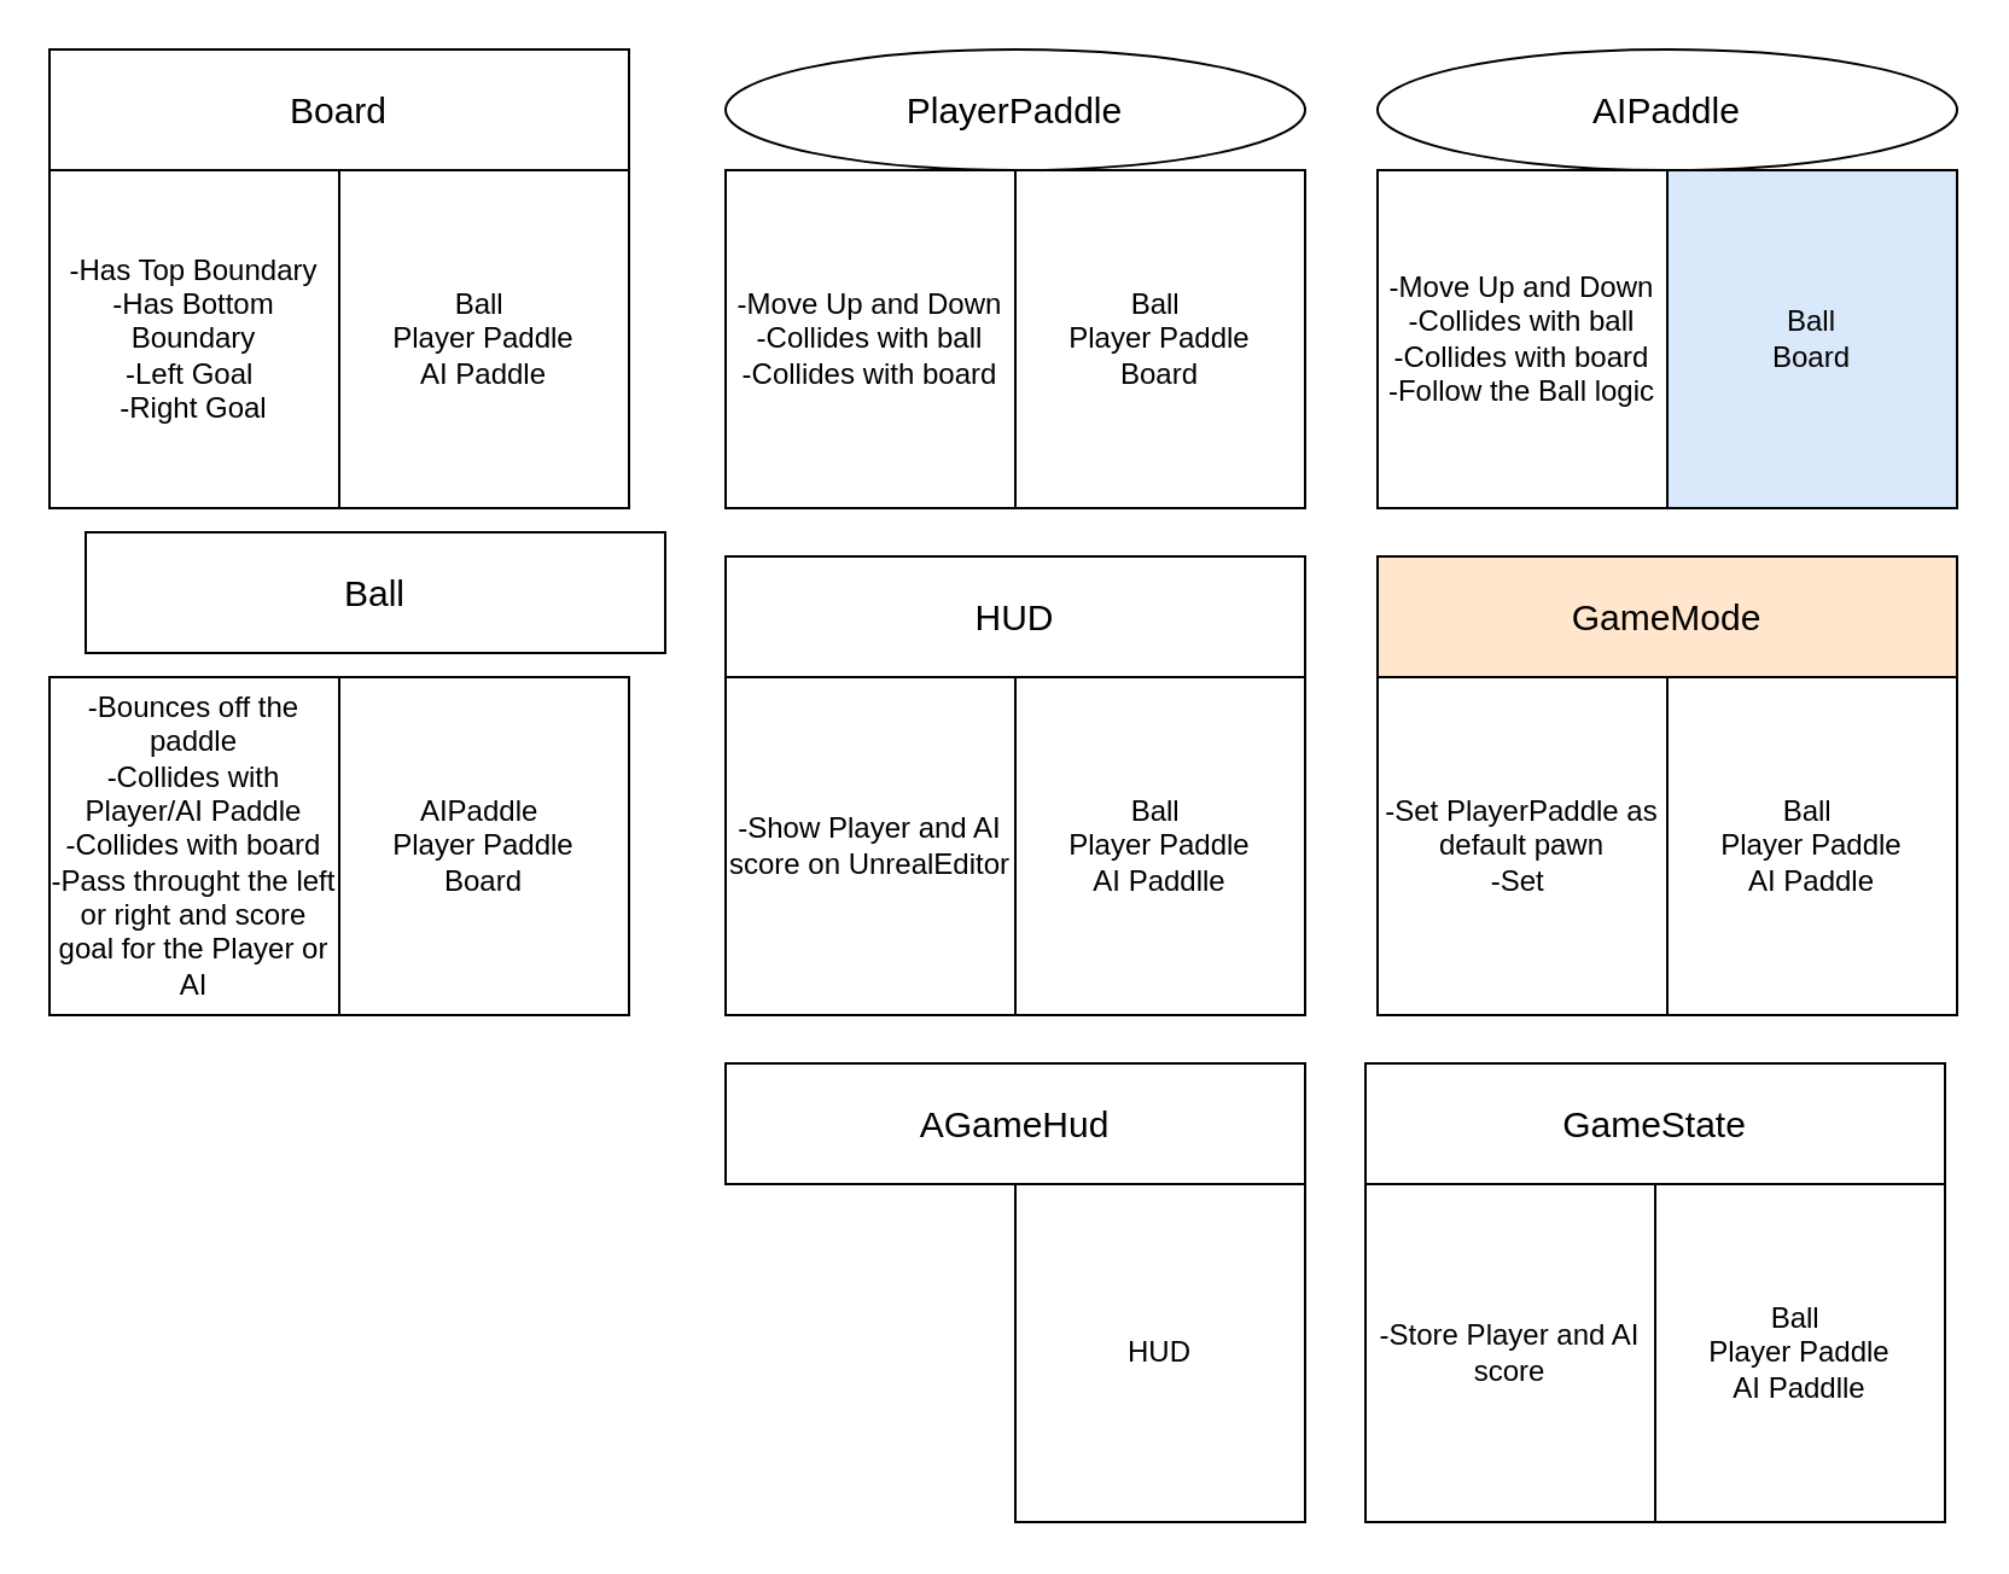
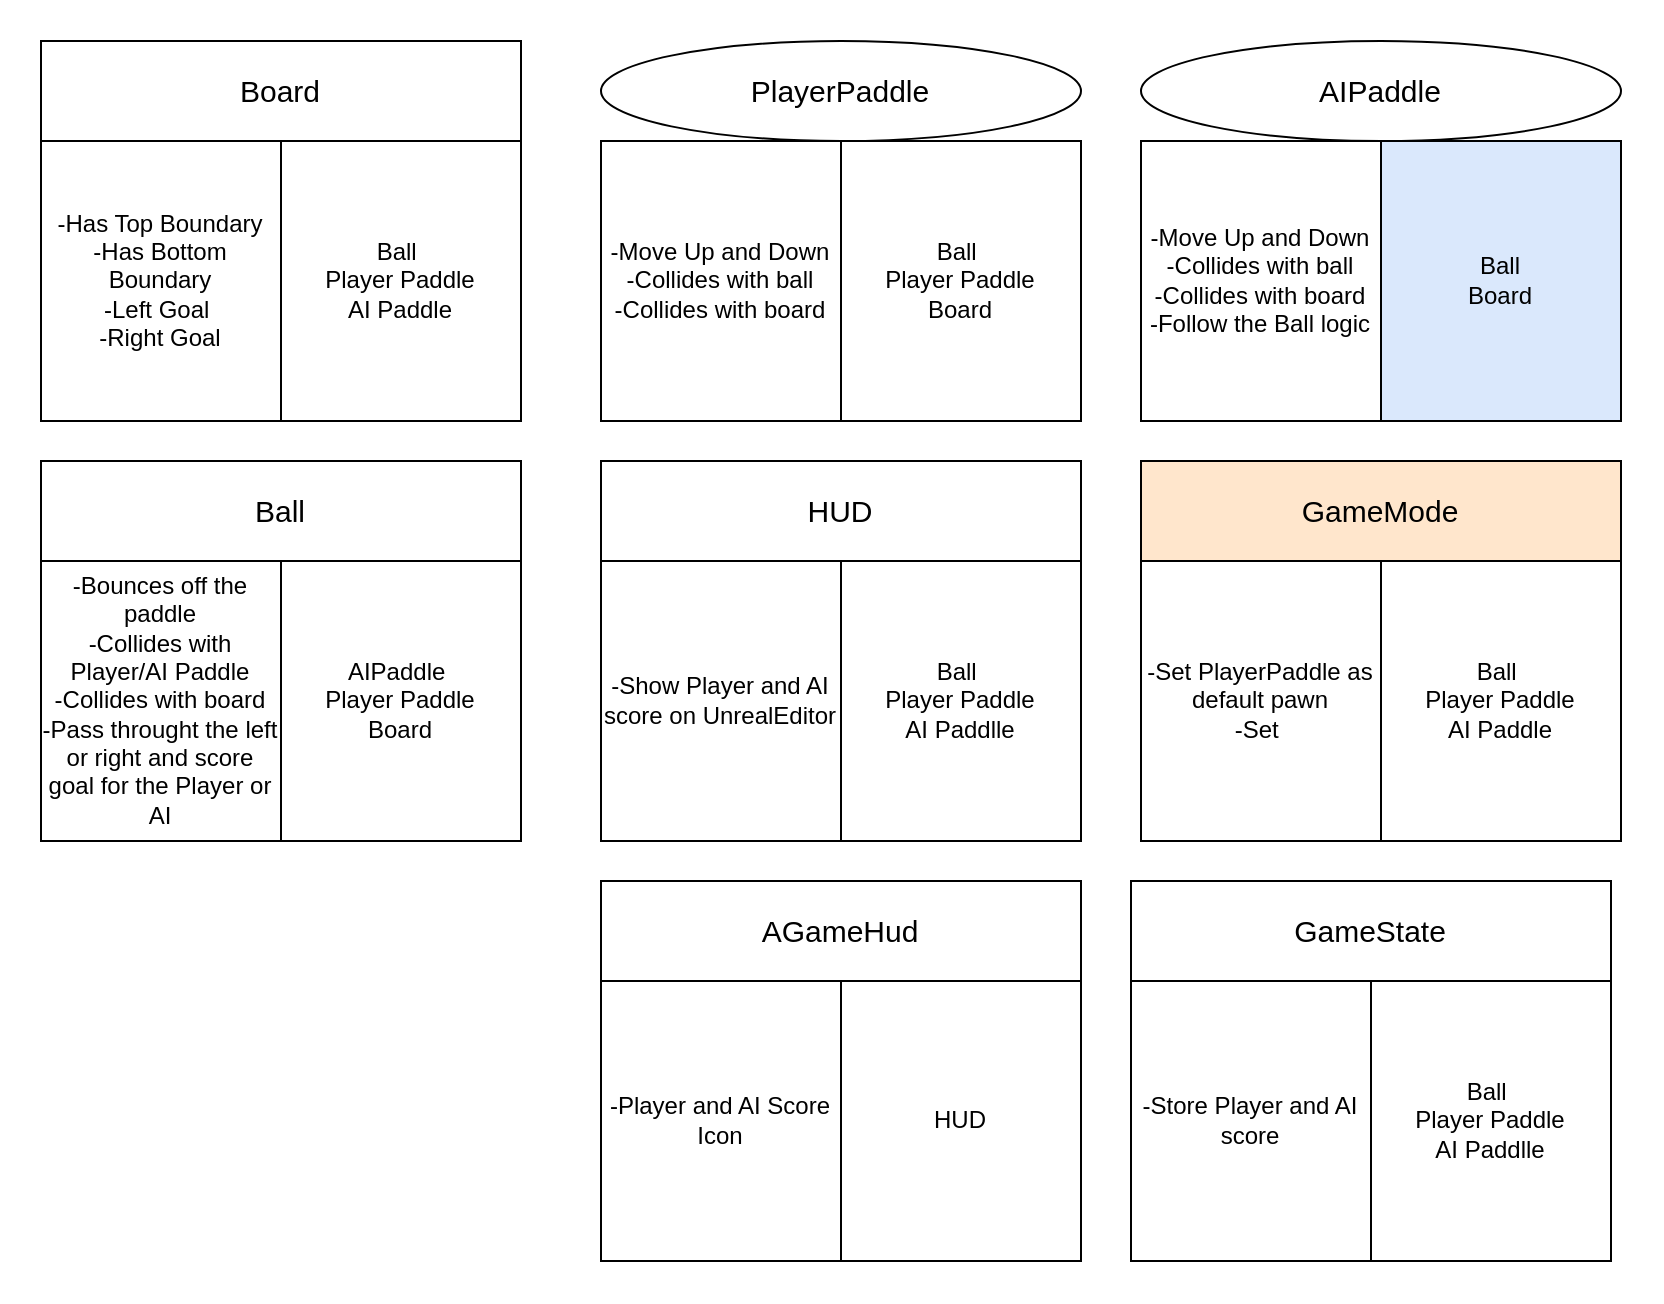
- <mxCell id="11" value="&lt;span style=&quot;font-size: 15px&quot;&gt;Ball&lt;/span&gt;" style="rounded=0;whiteSpace=wrap;html=1;" parent="1" vertex="1"><mxGeometry x="35" y="220" width="240" height="50" as="geometry" /></mxCell>
+ <mxCell id="11" value="&lt;span style=&quot;font-size: 15px&quot;&gt;Ball&lt;/span&gt;" style="rounded=0;whiteSpace=wrap;html=1;" parent="1" vertex="1"><mxGeometry x="20" y="230" width="240" height="50" as="geometry" /></mxCell>
+ <mxCell id="24" value="-Player and AI Score Icon" style="rounded=0;whiteSpace=wrap;html=1;" vertex="1" parent="1"><mxGeometry x="300" y="490" width="120" height="140" as="geometry" /></mxCell>
